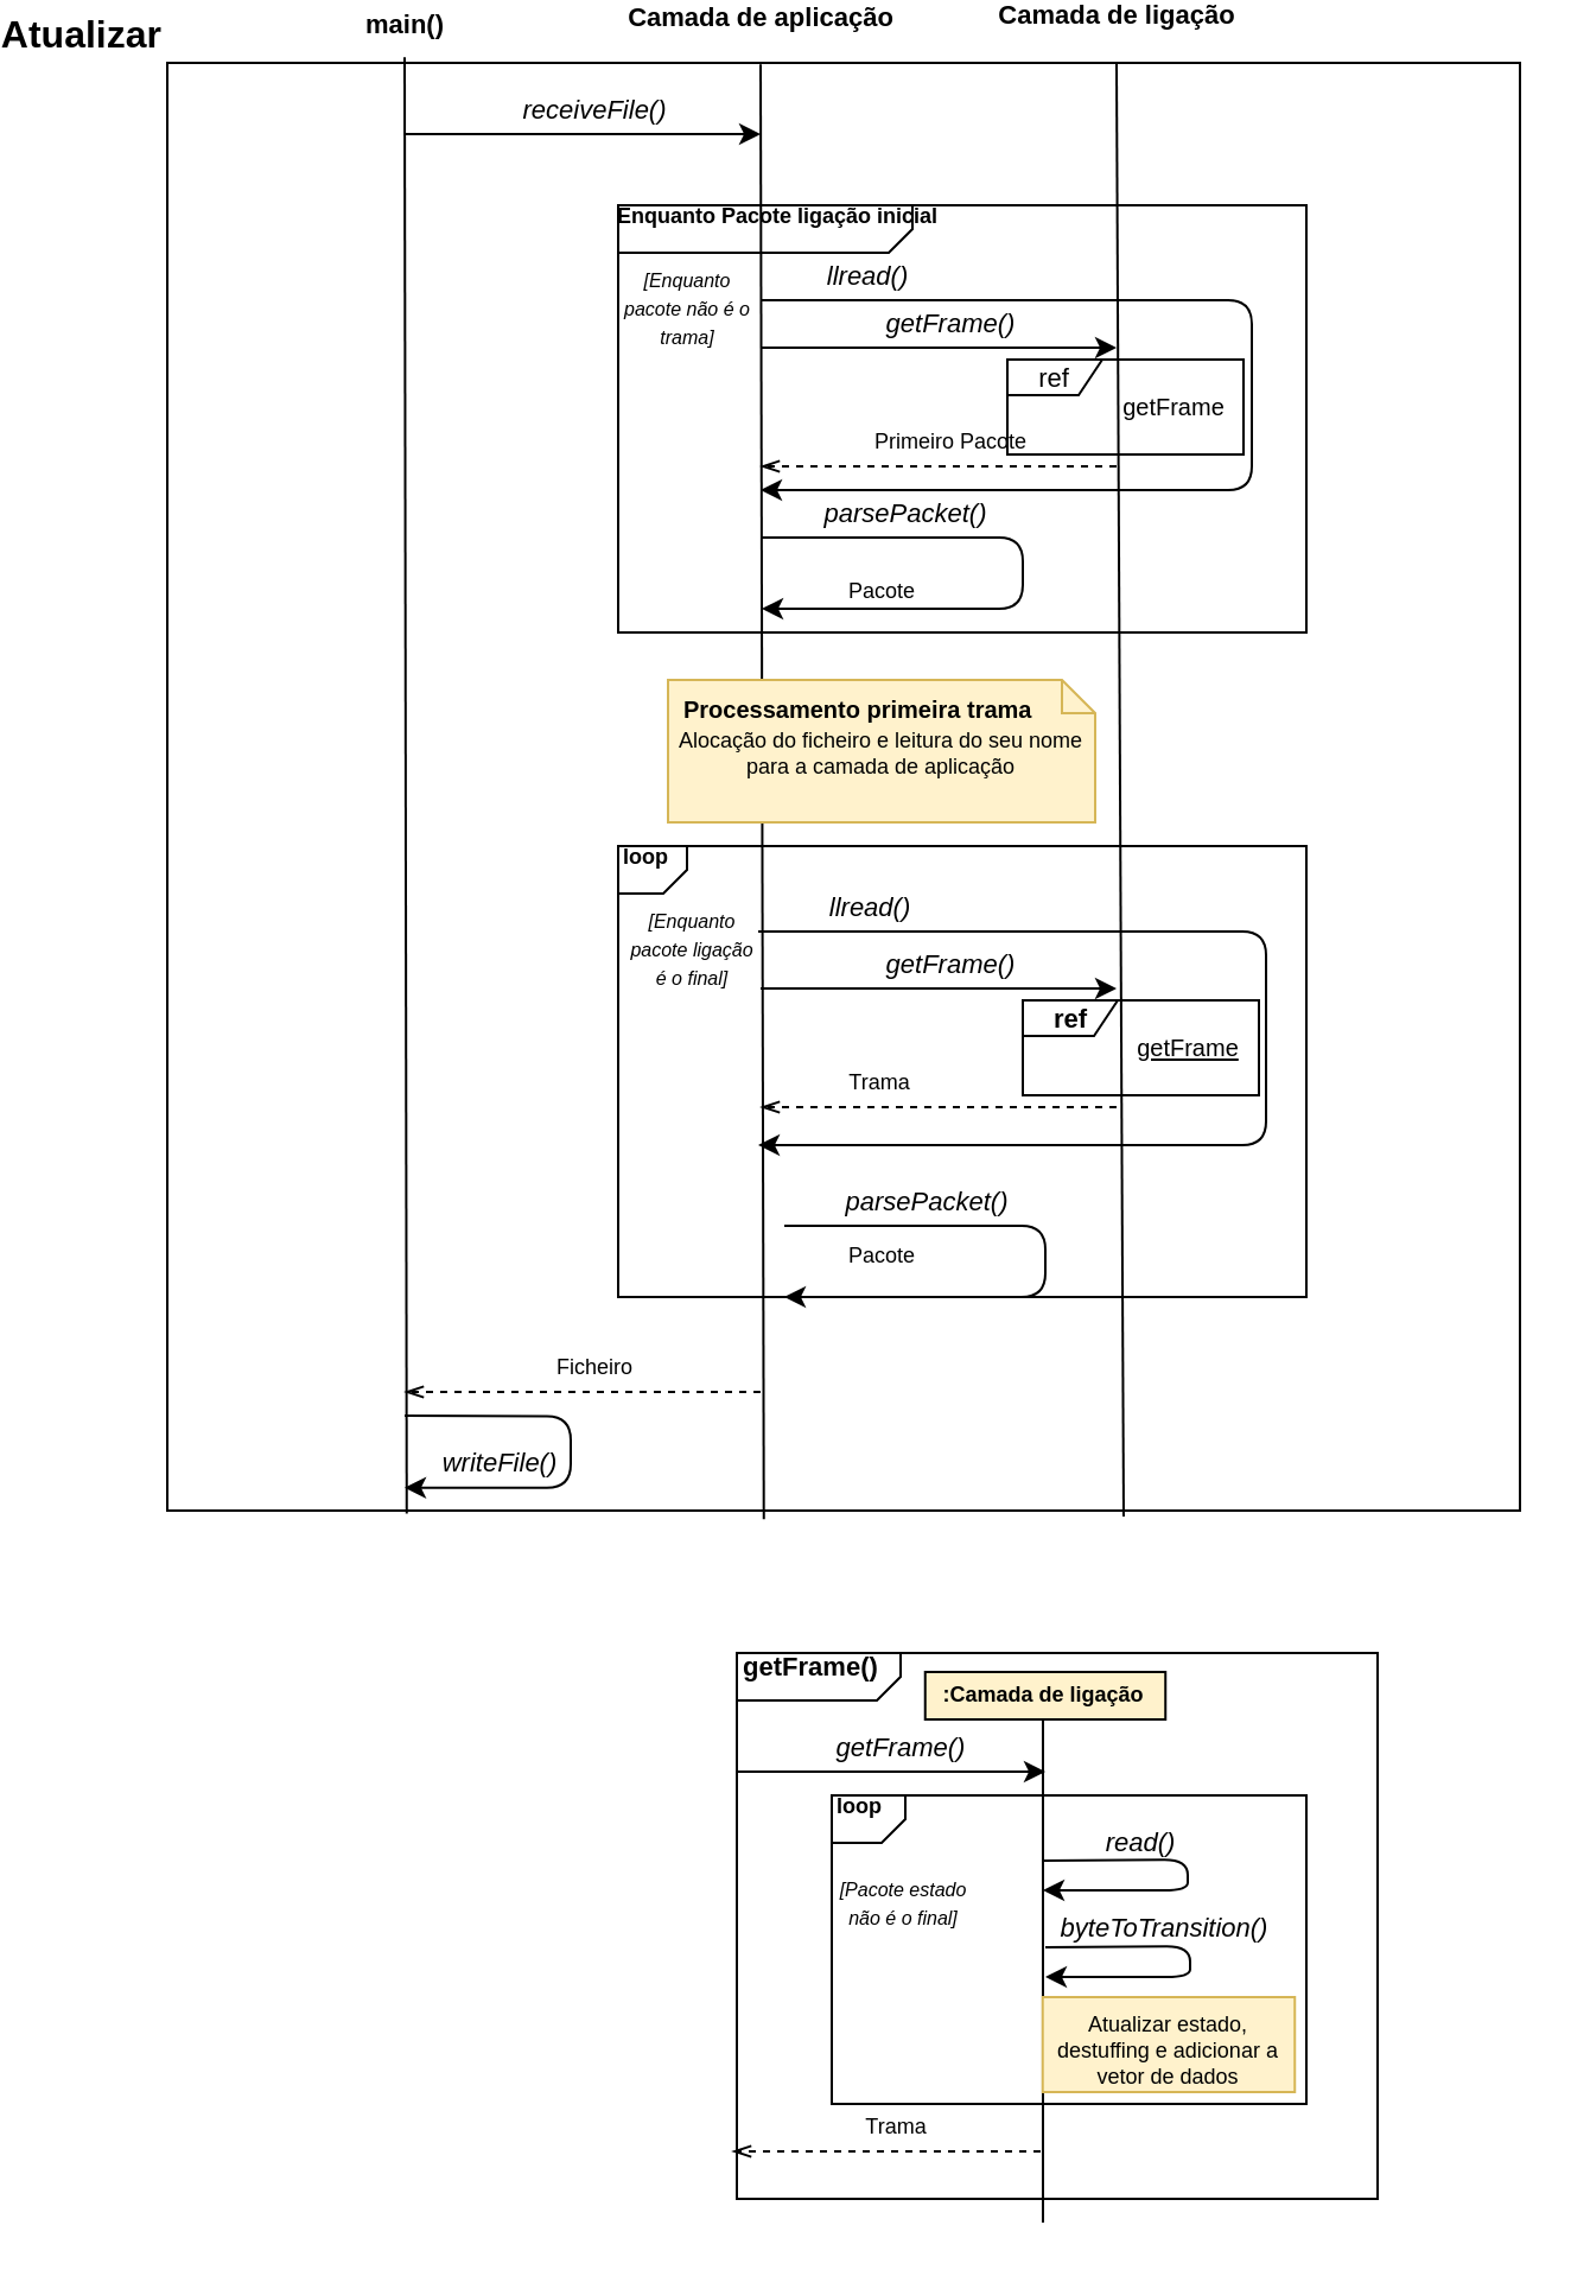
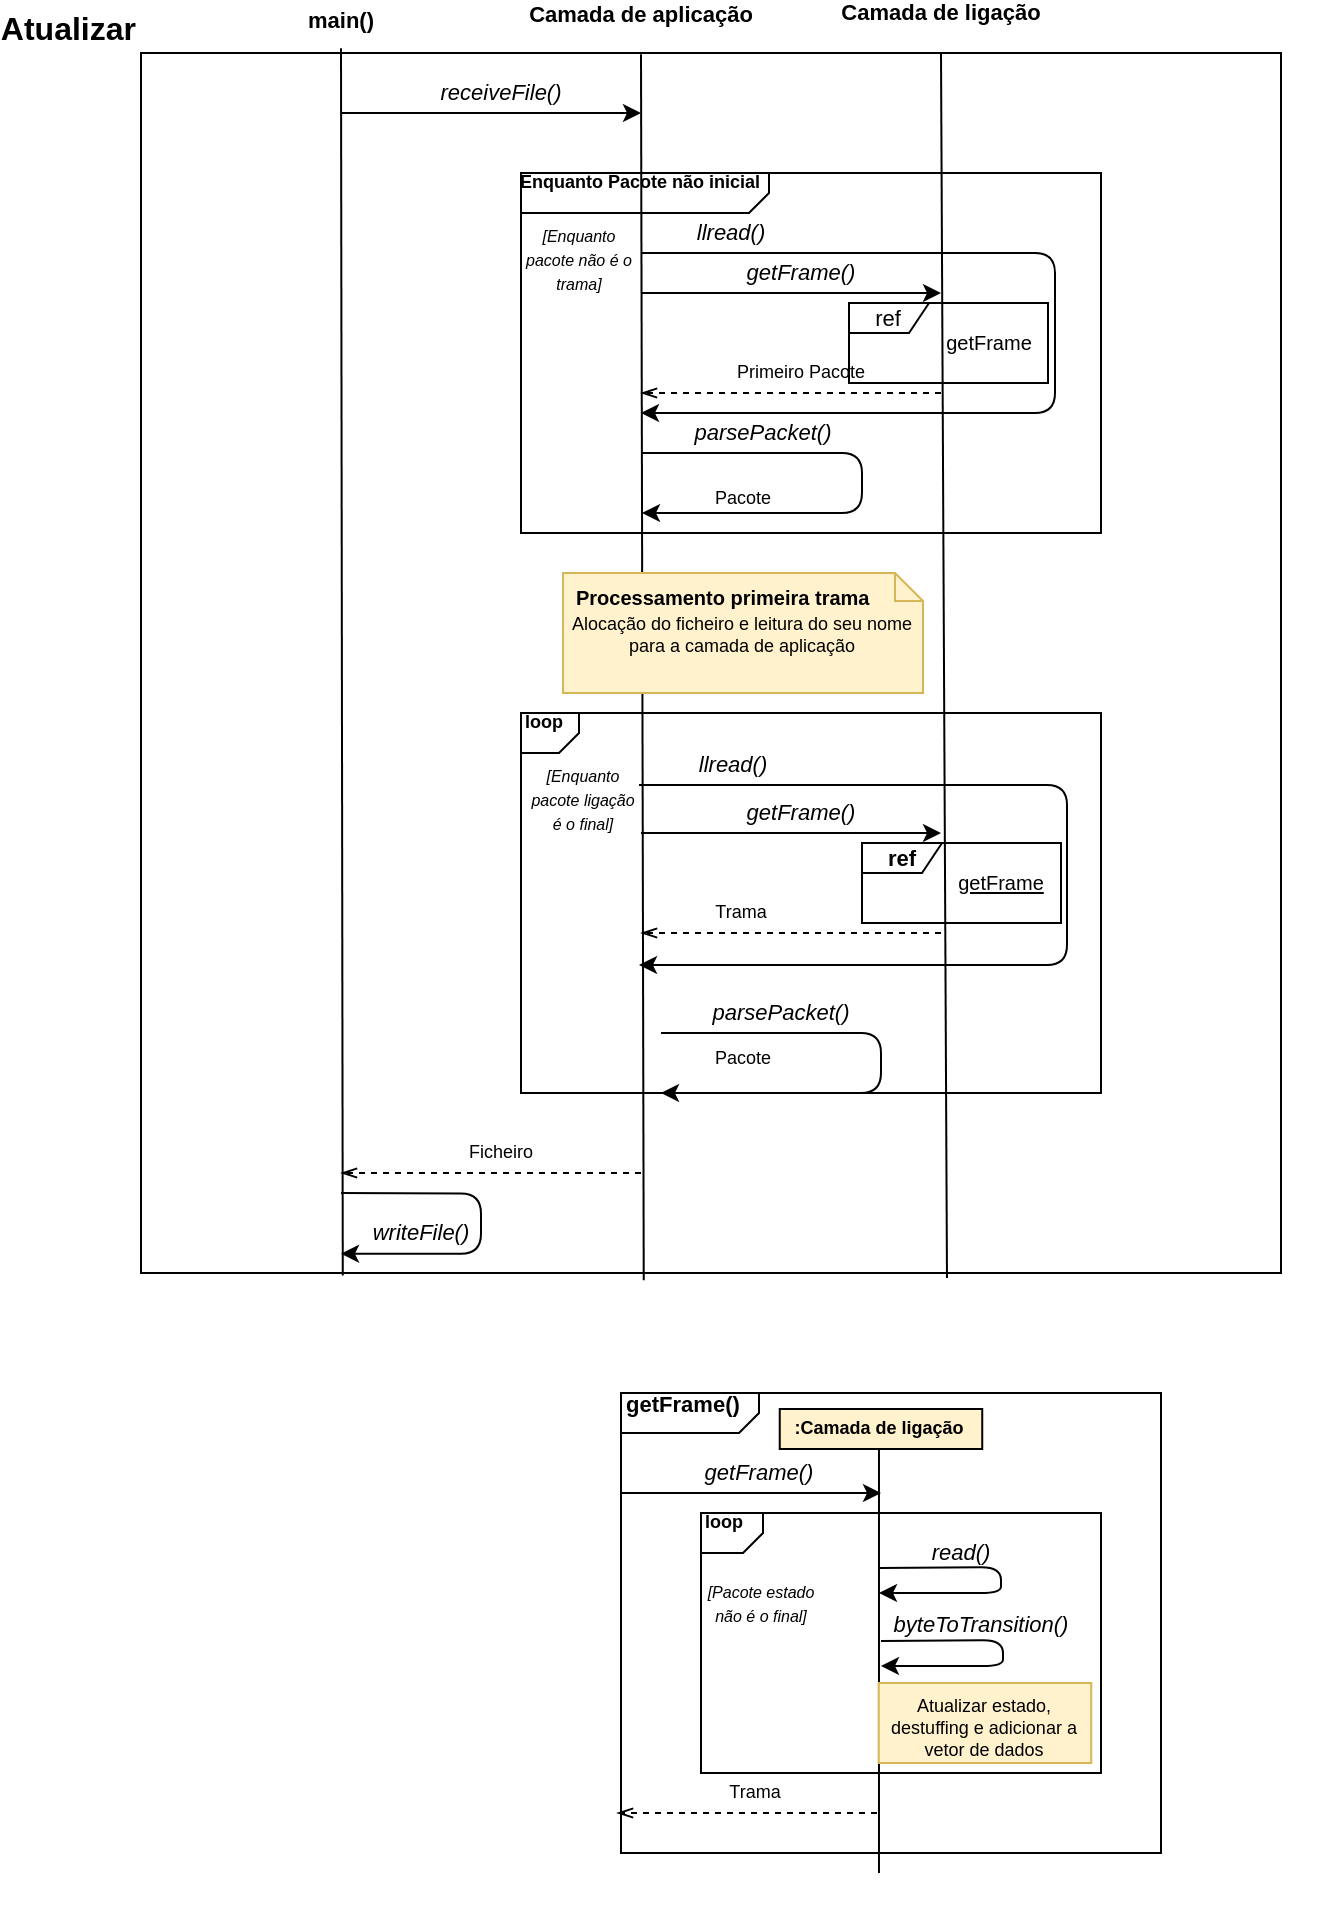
- <mxCell id="3" value="&lt;b&gt;Enquanto Pacote ligação inicial&lt;/b&gt;" style="html=1;shape=mxgraph.sysml.package;overflow=fill;labelX=124.21;align=left;spacingLeft=5;verticalAlign=top;spacingTop=-3;fontSize=9;" vertex="1" parent="1"><mxGeometry x="210" y="83" width="290" height="180" as="geometry" /></mxCell>
+ <mxCell id="3" value="&lt;b&gt;Enquanto Pacote não inicial&lt;/b&gt;" style="html=1;shape=mxgraph.sysml.package;overflow=fill;labelX=124.21;align=left;spacingLeft=5;verticalAlign=top;spacingTop=-3;fontSize=9;" vertex="1" parent="1"><mxGeometry x="210" y="83" width="290" height="180" as="geometry" /></mxCell>
